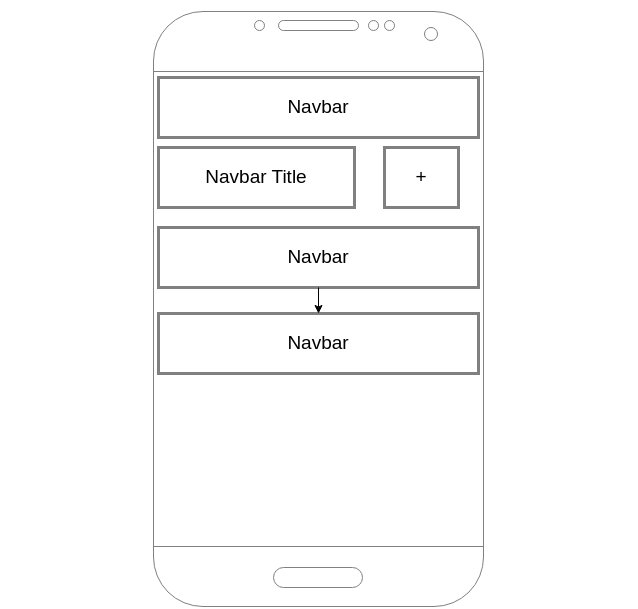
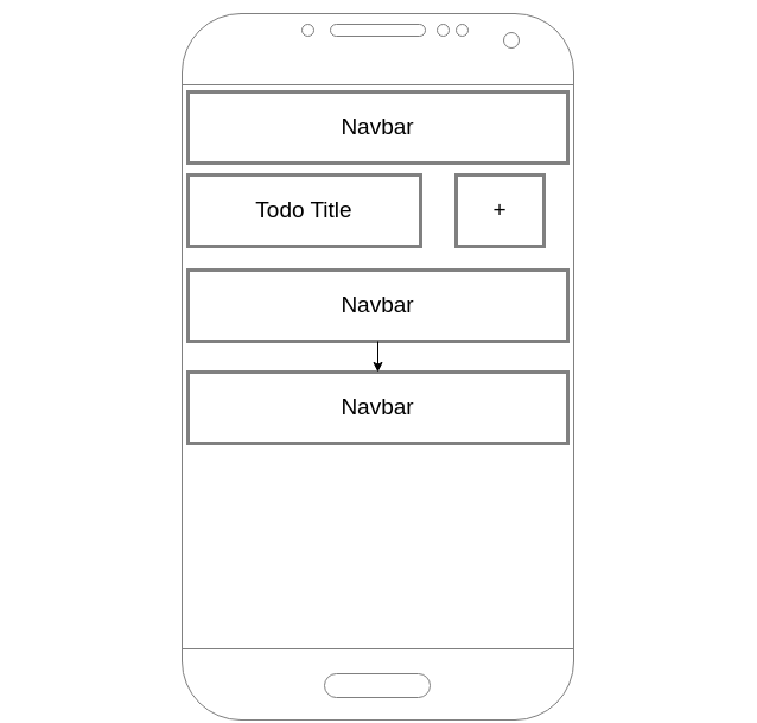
- <mxCell id="10" value="Navbar Title" style="rounded=0;whiteSpace=wrap;html=1;shadow=0;glass=0;sketch=0;strokeColor=#808080;strokeWidth=3;fontSize=19;" vertex="1" parent="1"><mxGeometry x="158" y="147" width="196" height="60" as="geometry" /></mxCell>
+ <mxCell id="10" value="Todo Title" style="rounded=0;whiteSpace=wrap;html=1;shadow=0;glass=0;sketch=0;strokeColor=#808080;strokeWidth=3;fontSize=19;" vertex="1" parent="1"><mxGeometry x="158" y="147" width="196" height="60" as="geometry" /></mxCell>
